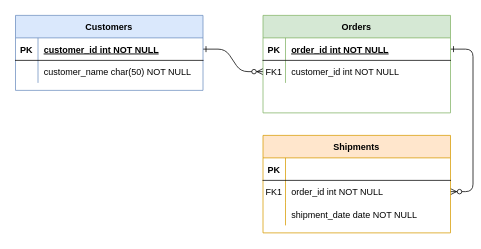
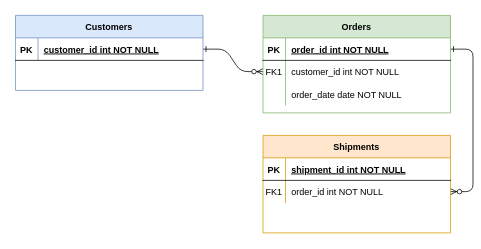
- <mxCell id="30" value="customer_name char(50) NOT NULL" style="shape=partialRectangle;overflow=hidden;connectable=0;fillColor=none;top=0;left=0;bottom=0;right=0;align=left;spacingLeft=6;" parent="28" vertex="1"><mxGeometry x="30" width="220" height="30" as="geometry" /></mxCell>
+ <mxCell id="13" value="order_date date NOT NULL" style="shape=partialRectangle;overflow=hidden;connectable=0;fillColor=none;top=0;left=0;bottom=0;right=0;align=left;spacingLeft=6;" parent="11" vertex="1"><mxGeometry x="30" width="220" height="30" as="geometry" /></mxCell>
+ <mxCell id="17" value="shipment_id int NOT NULL " style="shape=partialRectangle;overflow=hidden;connectable=0;fillColor=none;top=0;left=0;bottom=0;right=0;align=left;spacingLeft=6;fontStyle=5;" parent="15" vertex="1"><mxGeometry x="30" width="220" height="30" as="geometry" /></mxCell>
- <mxCell id="23" value="shipment_date date NOT NULL" style="shape=partialRectangle;overflow=hidden;connectable=0;fillColor=none;top=0;left=0;bottom=0;right=0;align=left;spacingLeft=6;" parent="21" vertex="1"><mxGeometry x="30" width="220" height="30" as="geometry" /></mxCell>
